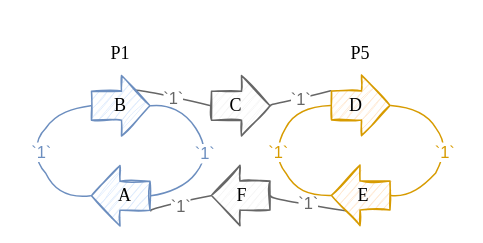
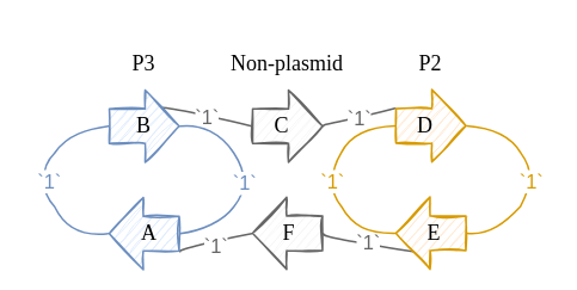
- <mxCell id="24" value="P1" style="text;html=1;align=center;verticalAlign=middle;whiteSpace=wrap;rounded=0;fontFamily=CMU Sans Serif;" parent="1" vertex="1"><mxGeometry x="50" y="20" width="60" height="30" as="geometry" /></mxCell>
+ <mxCell id="24" value="P3" style="text;html=1;align=center;verticalAlign=middle;whiteSpace=wrap;rounded=0;fontFamily=CMU Sans Serif;" parent="1" vertex="1"><mxGeometry x="50" y="20" width="60" height="30" as="geometry" /></mxCell>
+ <mxCell id="32" value="Non-plasmid" style="text;html=1;align=center;verticalAlign=middle;whiteSpace=wrap;rounded=0;fontFamily=CMU Sans Serif;" parent="1" vertex="1"><mxGeometry x="120" y="20" width="80" height="30" as="geometry" /></mxCell>
- <mxCell id="25" value="P5" style="text;html=1;align=center;verticalAlign=middle;whiteSpace=wrap;rounded=0;fontFamily=CMU Sans Serif;" parent="1" vertex="1"><mxGeometry x="210" y="20" width="60" height="30" as="geometry" /></mxCell>
+ <mxCell id="25" value="P2" style="text;html=1;align=center;verticalAlign=middle;whiteSpace=wrap;rounded=0;fontFamily=CMU Sans Serif;" parent="1" vertex="1"><mxGeometry x="210" y="20" width="60" height="30" as="geometry" /></mxCell>
